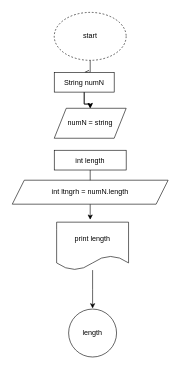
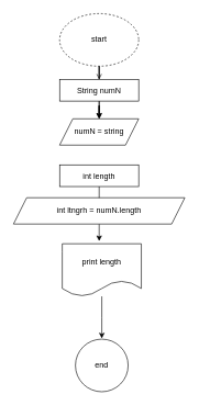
- <mxCell id="10" value="String numN" style="whiteSpace=wrap;html=1;labelBackgroundColor=none;" vertex="1" parent="1"><mxGeometry x="90" y="120" width="100" height="33" as="geometry" /></mxCell>
+ <mxCell id="10" value="String numN" style="whiteSpace=wrap;html=1;labelBackgroundColor=none;" vertex="1" parent="1"><mxGeometry x="90" y="120" width="120" height="33" as="geometry" /></mxCell>
- <mxCell id="6" value="numN = string" style="shape=parallelogram;perimeter=parallelogramPerimeter;whiteSpace=wrap;html=1;fixedSize=1;labelBackgroundColor=none;" vertex="1" parent="1"><mxGeometry x="90" y="180" width="120" height="50" as="geometry" /></mxCell>
+ <mxCell id="6" value="numN = string" style="shape=parallelogram;perimeter=parallelogramPerimeter;whiteSpace=wrap;html=1;fixedSize=1;labelBackgroundColor=none;" vertex="1" parent="1"><mxGeometry x="90" y="180" width="120" height="40" as="geometry" /></mxCell>
- <mxCell id="8" value="length" style="ellipse;whiteSpace=wrap;html=1;rounded=0;" vertex="1" parent="1"><mxGeometry x="114" y="515" width="80" height="80" as="geometry" /></mxCell>
+ <mxCell id="8" value="end" style="ellipse;whiteSpace=wrap;html=1;rounded=0;" vertex="1" parent="1"><mxGeometry x="114" y="515" width="80" height="80" as="geometry" /></mxCell>
